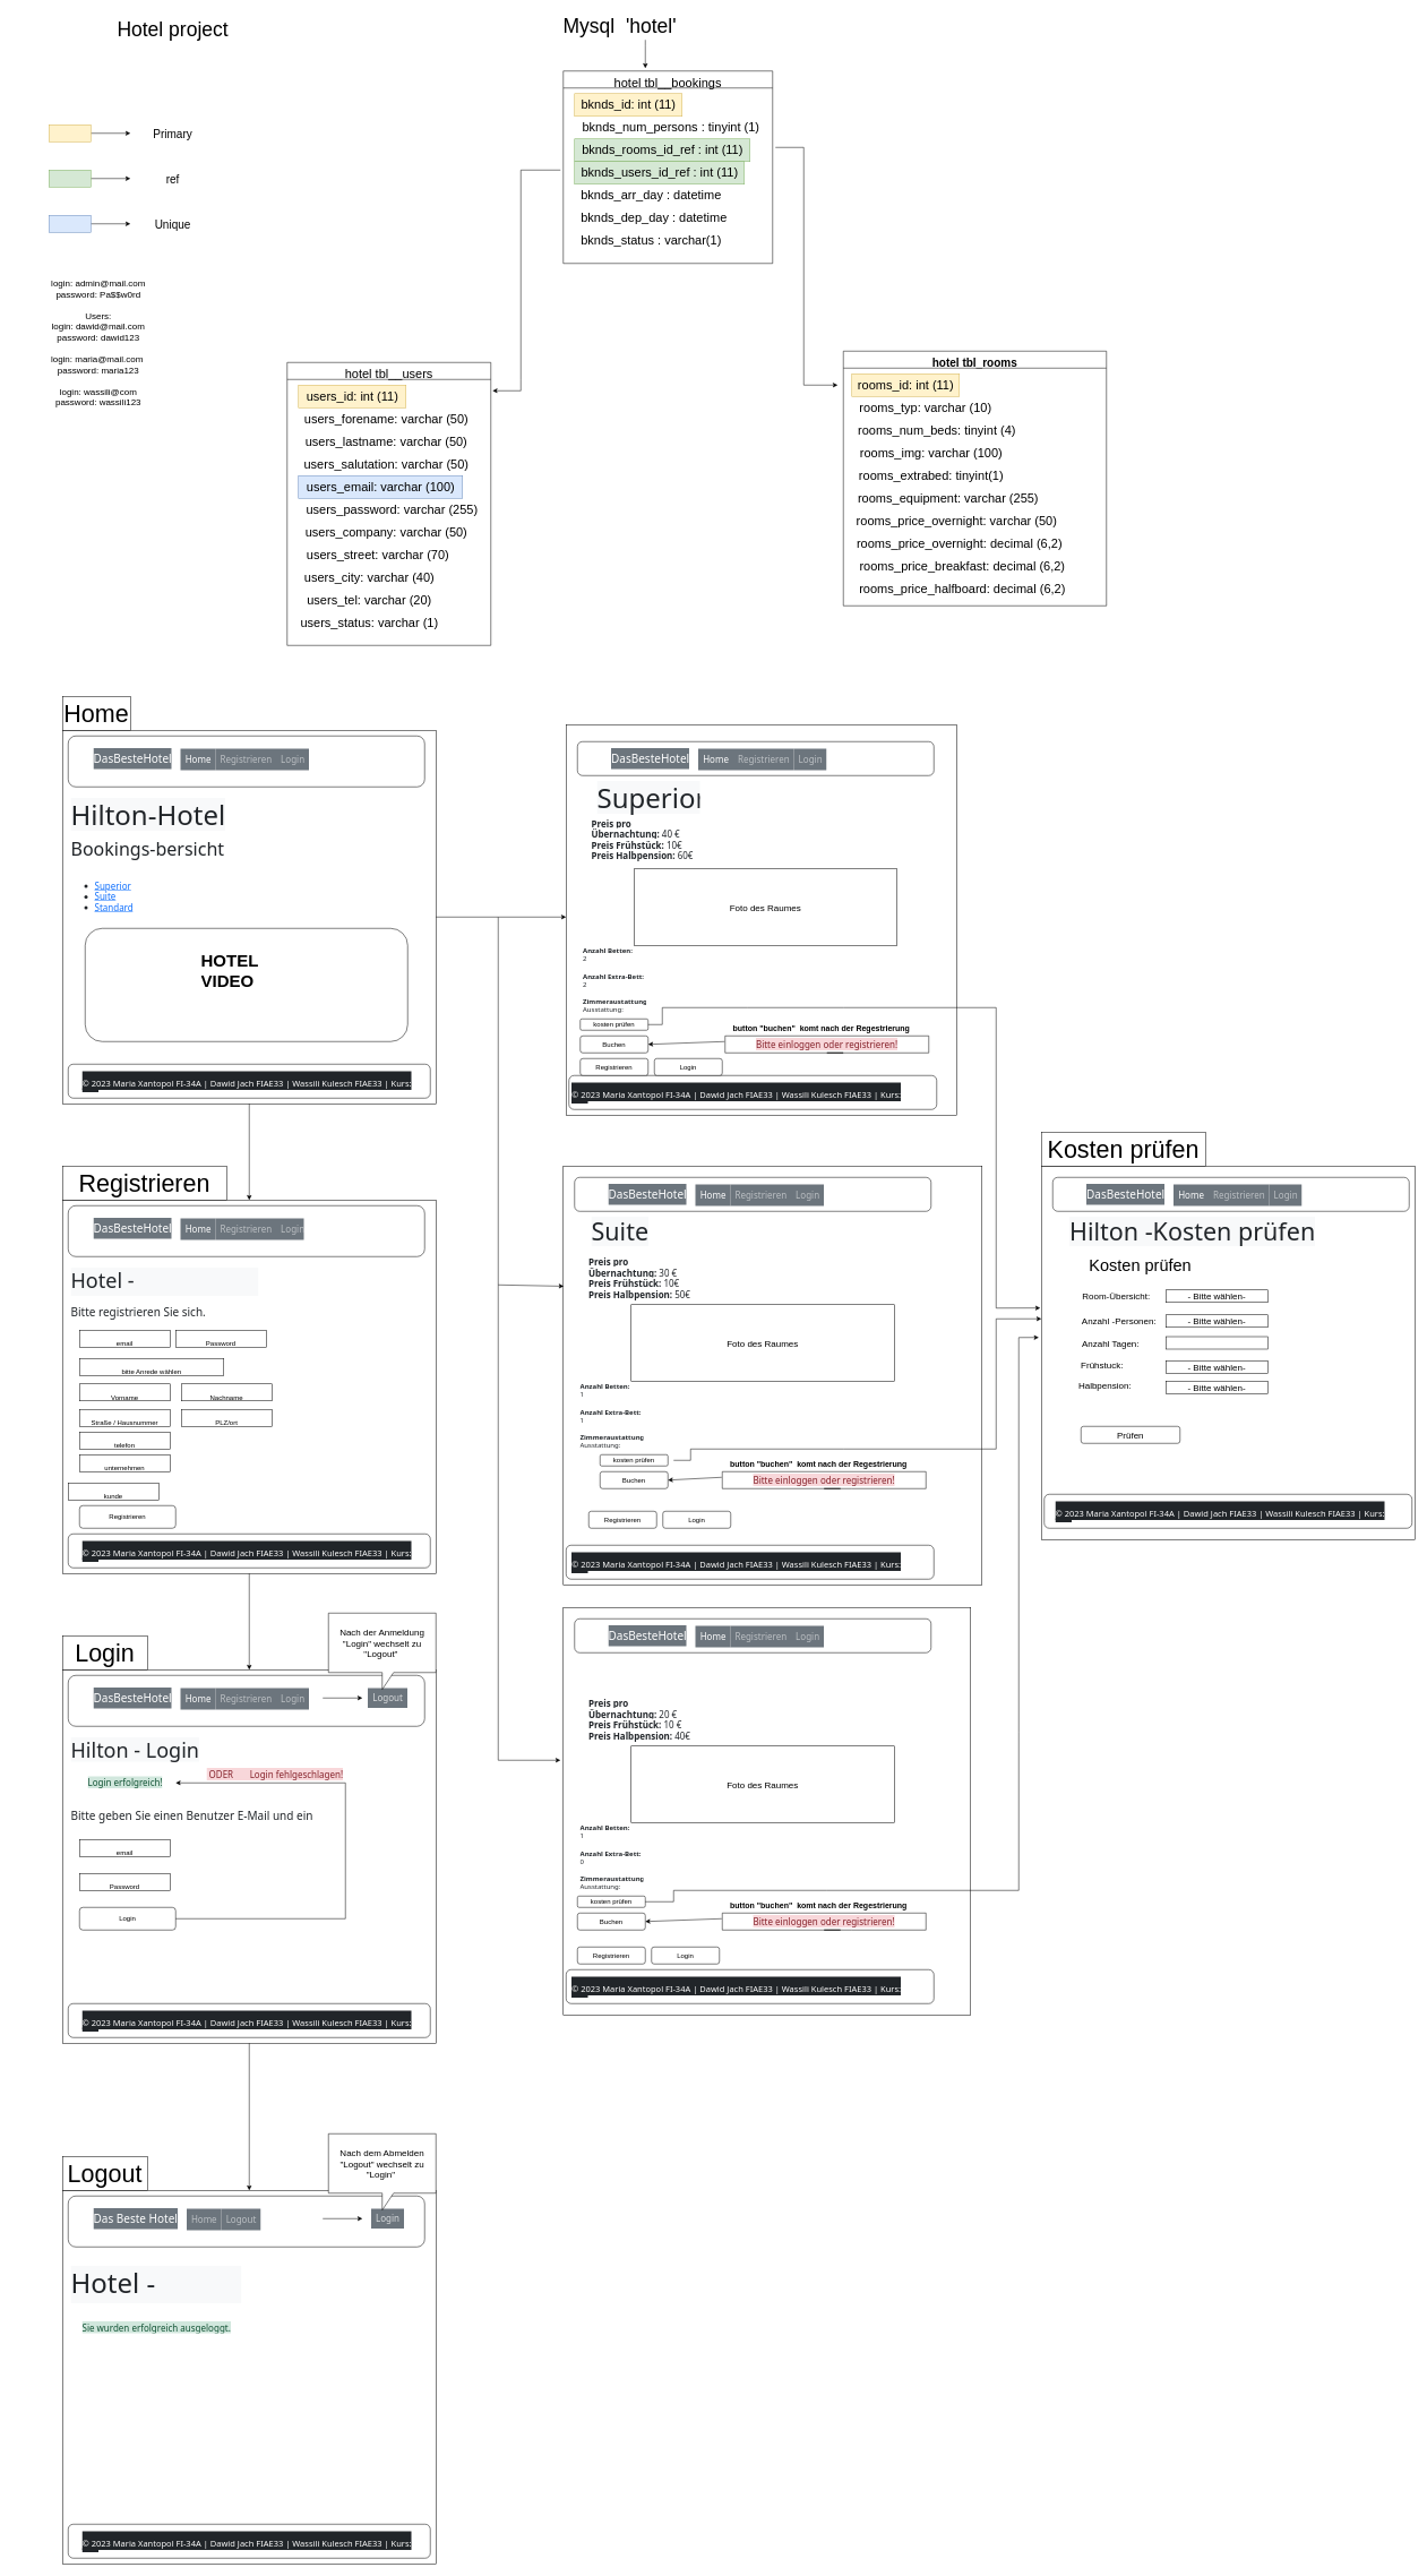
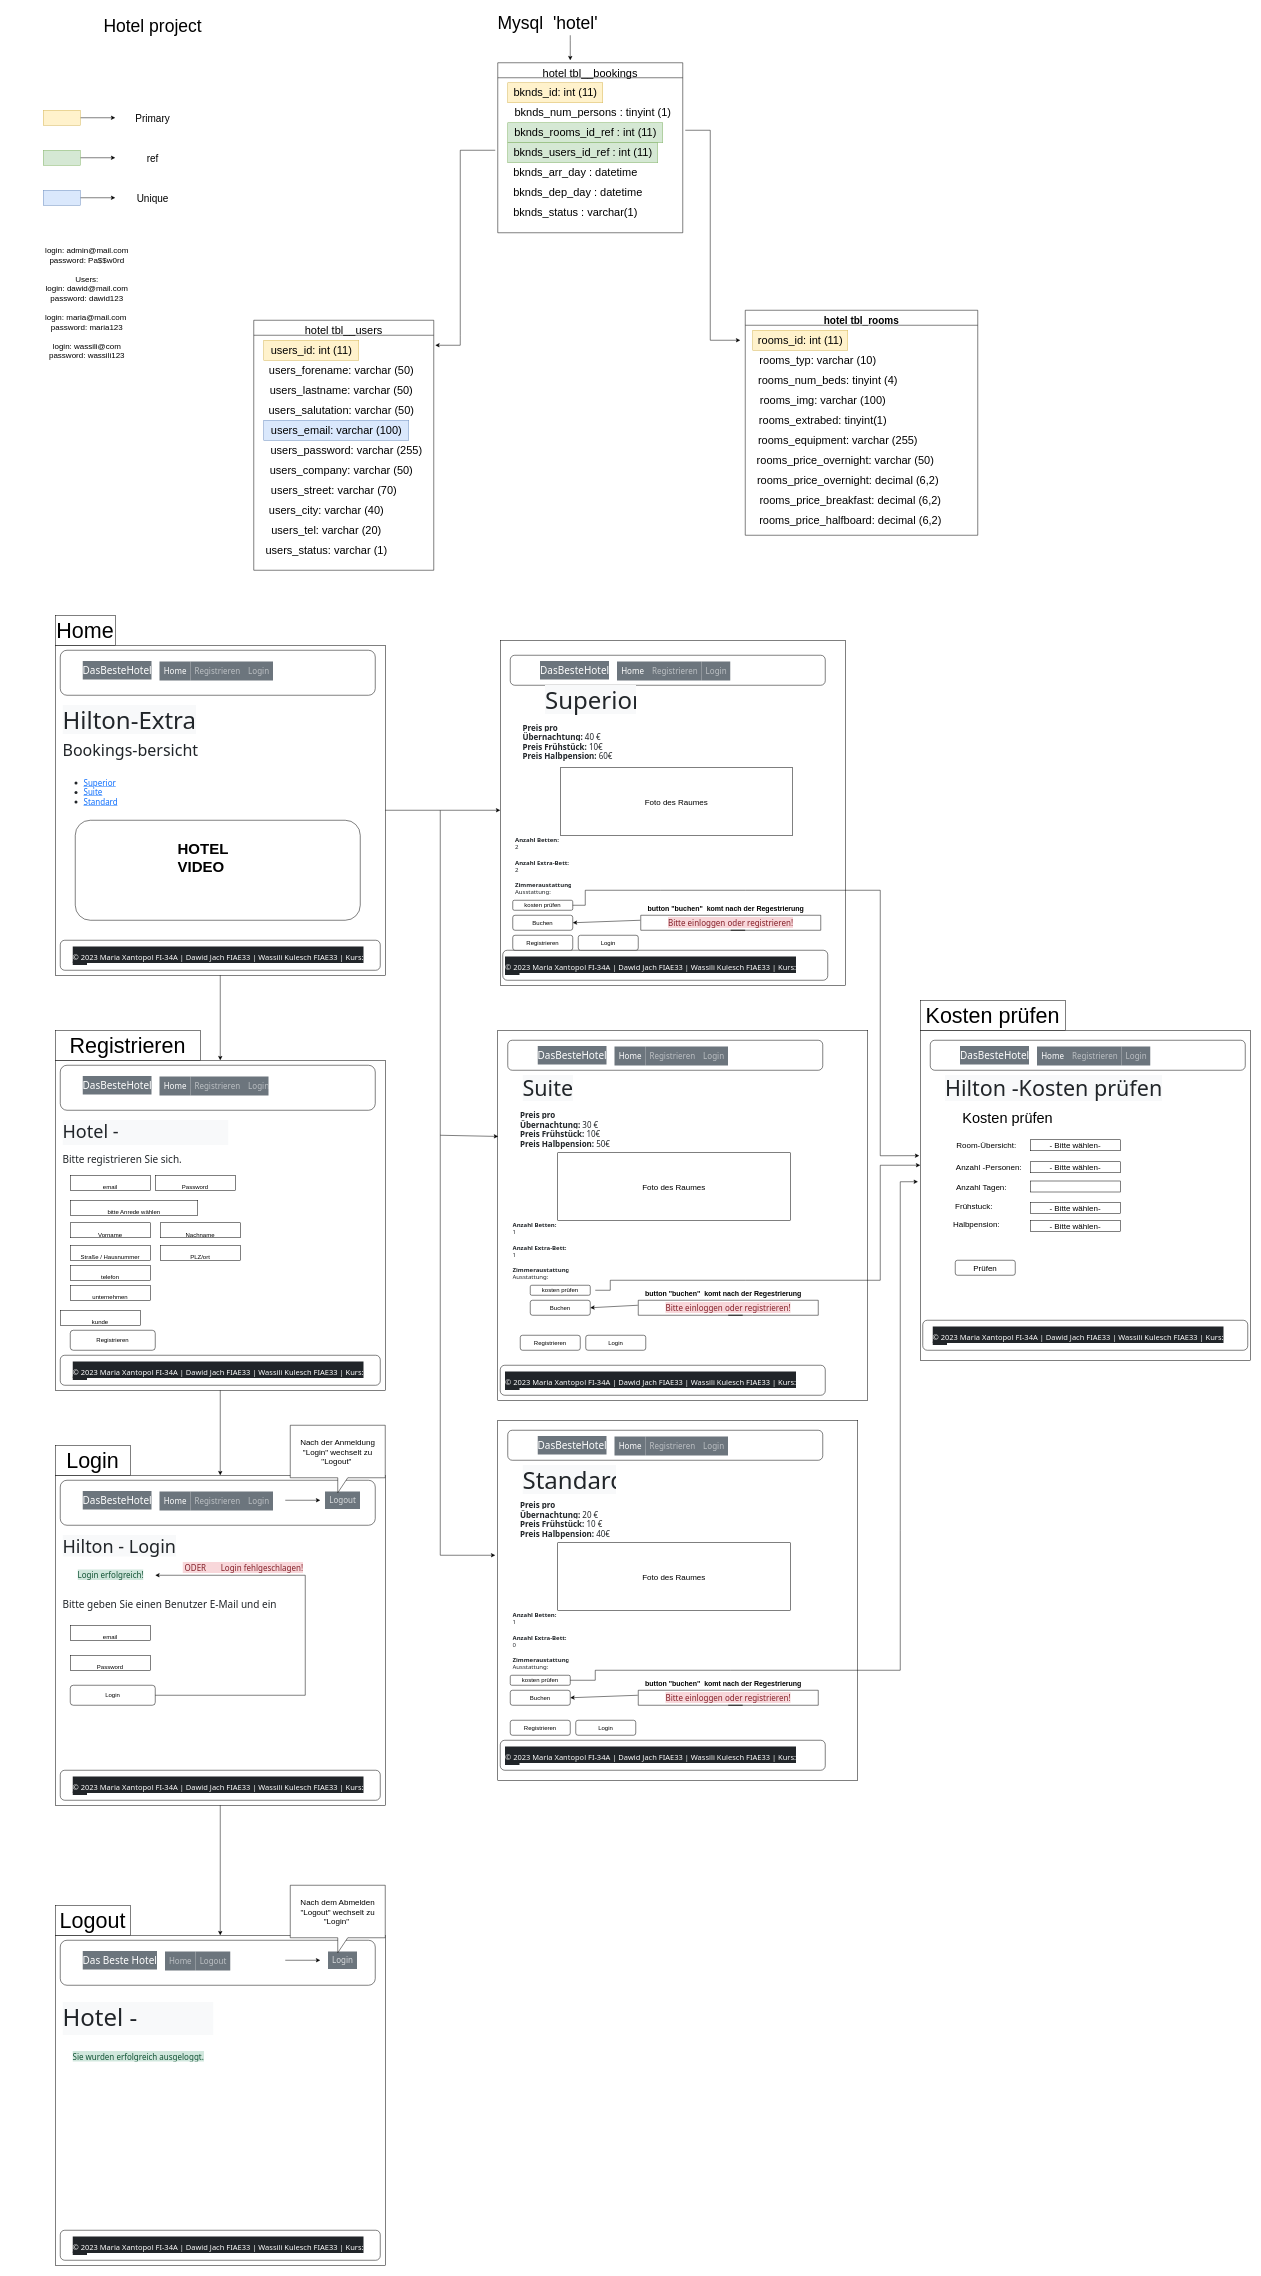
- <mxCell id="18" value="&lt;h1 style=&quot;box-sizing: border-box; margin-top: 0px; margin-bottom: 0.5rem; font-weight: 300; line-height: 1.2; font-size: 3rem; color: rgb(33, 37, 41); font-family: system-ui, -apple-system, &amp;quot;Segoe UI&amp;quot;, Roboto, &amp;quot;Helvetica Neue&amp;quot;, Arial, &amp;quot;Noto Sans&amp;quot;, &amp;quot;Liberation Sans&amp;quot;, sans-serif, &amp;quot;Apple Color Emoji&amp;quot;, &amp;quot;Segoe UI Emoji&amp;quot;, &amp;quot;Segoe UI Symbol&amp;quot;, &amp;quot;Noto Color Emoji&amp;quot;; background-color: rgb(248, 249, 250);&quot; class=&quot;display-5&quot;&gt;Superior&lt;/h1&gt;" style="text;html=1;strokeColor=none;fillColor=none;spacing=5;spacingTop=-20;whiteSpace=wrap;overflow=hidden;rounded=0;fontSize=15;" parent="1" vertex="1"><mxGeometry x="1050" y="1390" width="190" height="50" as="geometry" /></mxCell>
+ <mxCell id="18" value="&lt;h1 style=&quot;box-sizing: border-box; margin-top: 0px; margin-bottom: 0.5rem; font-weight: 300; line-height: 1.2; font-size: 3rem; color: rgb(33, 37, 41); font-family: system-ui, -apple-system, &amp;quot;Segoe UI&amp;quot;, Roboto, &amp;quot;Helvetica Neue&amp;quot;, Arial, &amp;quot;Noto Sans&amp;quot;, &amp;quot;Liberation Sans&amp;quot;, sans-serif, &amp;quot;Apple Color Emoji&amp;quot;, &amp;quot;Segoe UI Emoji&amp;quot;, &amp;quot;Segoe UI Symbol&amp;quot;, &amp;quot;Noto Color Emoji&amp;quot;; background-color: rgb(248, 249, 250);&quot; class=&quot;display-5&quot;&gt;Superior&lt;/h1&gt;" style="text;html=1;strokeColor=none;fillColor=none;spacing=5;spacingTop=-20;whiteSpace=wrap;overflow=hidden;rounded=0;fontSize=15;" parent="1" vertex="1"><mxGeometry x="1085" y="1380" width="190" height="50" as="geometry" /></mxCell>
- <mxCell id="5" value="&lt;h1 style=&quot;box-sizing: border-box; margin-top: 0px; margin-bottom: 0.5rem; font-weight: 300; line-height: 1.2; font-size: 3rem; color: rgb(33, 37, 41); font-family: system-ui, -apple-system, &amp;quot;Segoe UI&amp;quot;, Roboto, &amp;quot;Helvetica Neue&amp;quot;, Arial, &amp;quot;Noto Sans&amp;quot;, &amp;quot;Liberation Sans&amp;quot;, sans-serif, &amp;quot;Apple Color Emoji&amp;quot;, &amp;quot;Segoe UI Emoji&amp;quot;, &amp;quot;Segoe UI Symbol&amp;quot;, &amp;quot;Noto Color Emoji&amp;quot;; background-color: rgb(248, 249, 250);&quot; class=&quot;display-5&quot;&gt;Hilton-Hotel&lt;/h1&gt;" style="text;html=1;strokeColor=none;fillColor=none;spacing=5;spacingTop=-20;whiteSpace=wrap;overflow=hidden;rounded=0;" parent="1" vertex="1"><mxGeometry x="120" y="1420" width="290" height="50" as="geometry" /></mxCell>
+ <mxCell id="5" value="&lt;h1 style=&quot;box-sizing: border-box; margin-top: 0px; margin-bottom: 0.5rem; font-weight: 300; line-height: 1.2; font-size: 3rem; color: rgb(33, 37, 41); font-family: system-ui, -apple-system, &amp;quot;Segoe UI&amp;quot;, Roboto, &amp;quot;Helvetica Neue&amp;quot;, Arial, &amp;quot;Noto Sans&amp;quot;, &amp;quot;Liberation Sans&amp;quot;, sans-serif, &amp;quot;Apple Color Emoji&amp;quot;, &amp;quot;Segoe UI Emoji&amp;quot;, &amp;quot;Segoe UI Symbol&amp;quot;, &amp;quot;Noto Color Emoji&amp;quot;; background-color: rgb(248, 249, 250);&quot; class=&quot;display-5&quot;&gt;Hilton-Extra&lt;/h1&gt;" style="text;html=1;strokeColor=none;fillColor=none;spacing=5;spacingTop=-20;whiteSpace=wrap;overflow=hidden;rounded=0;" parent="1" vertex="1"><mxGeometry x="120" y="1420" width="290" height="50" as="geometry" /></mxCell>
- <mxCell id="123" value="Prüfen" style="rounded=1;whiteSpace=wrap;html=1;fontSize=16;" parent="1" vertex="1"><mxGeometry x="1910" y="2520" width="175" height="30" as="geometry" /></mxCell>
+ <mxCell id="123" value="Prüfen" style="rounded=1;whiteSpace=wrap;html=1;fontSize=16;" parent="1" vertex="1"><mxGeometry x="1910" y="2520" width="120" height="30" as="geometry" /></mxCell>
+ <mxCell id="49" value="&lt;h1 style=&quot;box-sizing: border-box; margin-top: 0px; margin-bottom: 0.5rem; font-weight: 300; line-height: 1.2; font-size: 3rem; color: rgb(33, 37, 41); font-family: system-ui, -apple-system, &amp;quot;Segoe UI&amp;quot;, Roboto, &amp;quot;Helvetica Neue&amp;quot;, Arial, &amp;quot;Noto Sans&amp;quot;, &amp;quot;Liberation Sans&amp;quot;, sans-serif, &amp;quot;Apple Color Emoji&amp;quot;, &amp;quot;Segoe UI Emoji&amp;quot;, &amp;quot;Segoe UI Symbol&amp;quot;, &amp;quot;Noto Color Emoji&amp;quot;; background-color: rgb(248, 249, 250);&quot; class=&quot;display-5&quot;&gt;Standard&lt;/h1&gt;" style="text;html=1;strokeColor=none;fillColor=none;spacing=5;spacingTop=-20;whiteSpace=wrap;overflow=hidden;rounded=0;fontSize=15;" parent="1" vertex="1"><mxGeometry x="1040" y="2940" width="195" height="60" as="geometry" /></mxCell>
